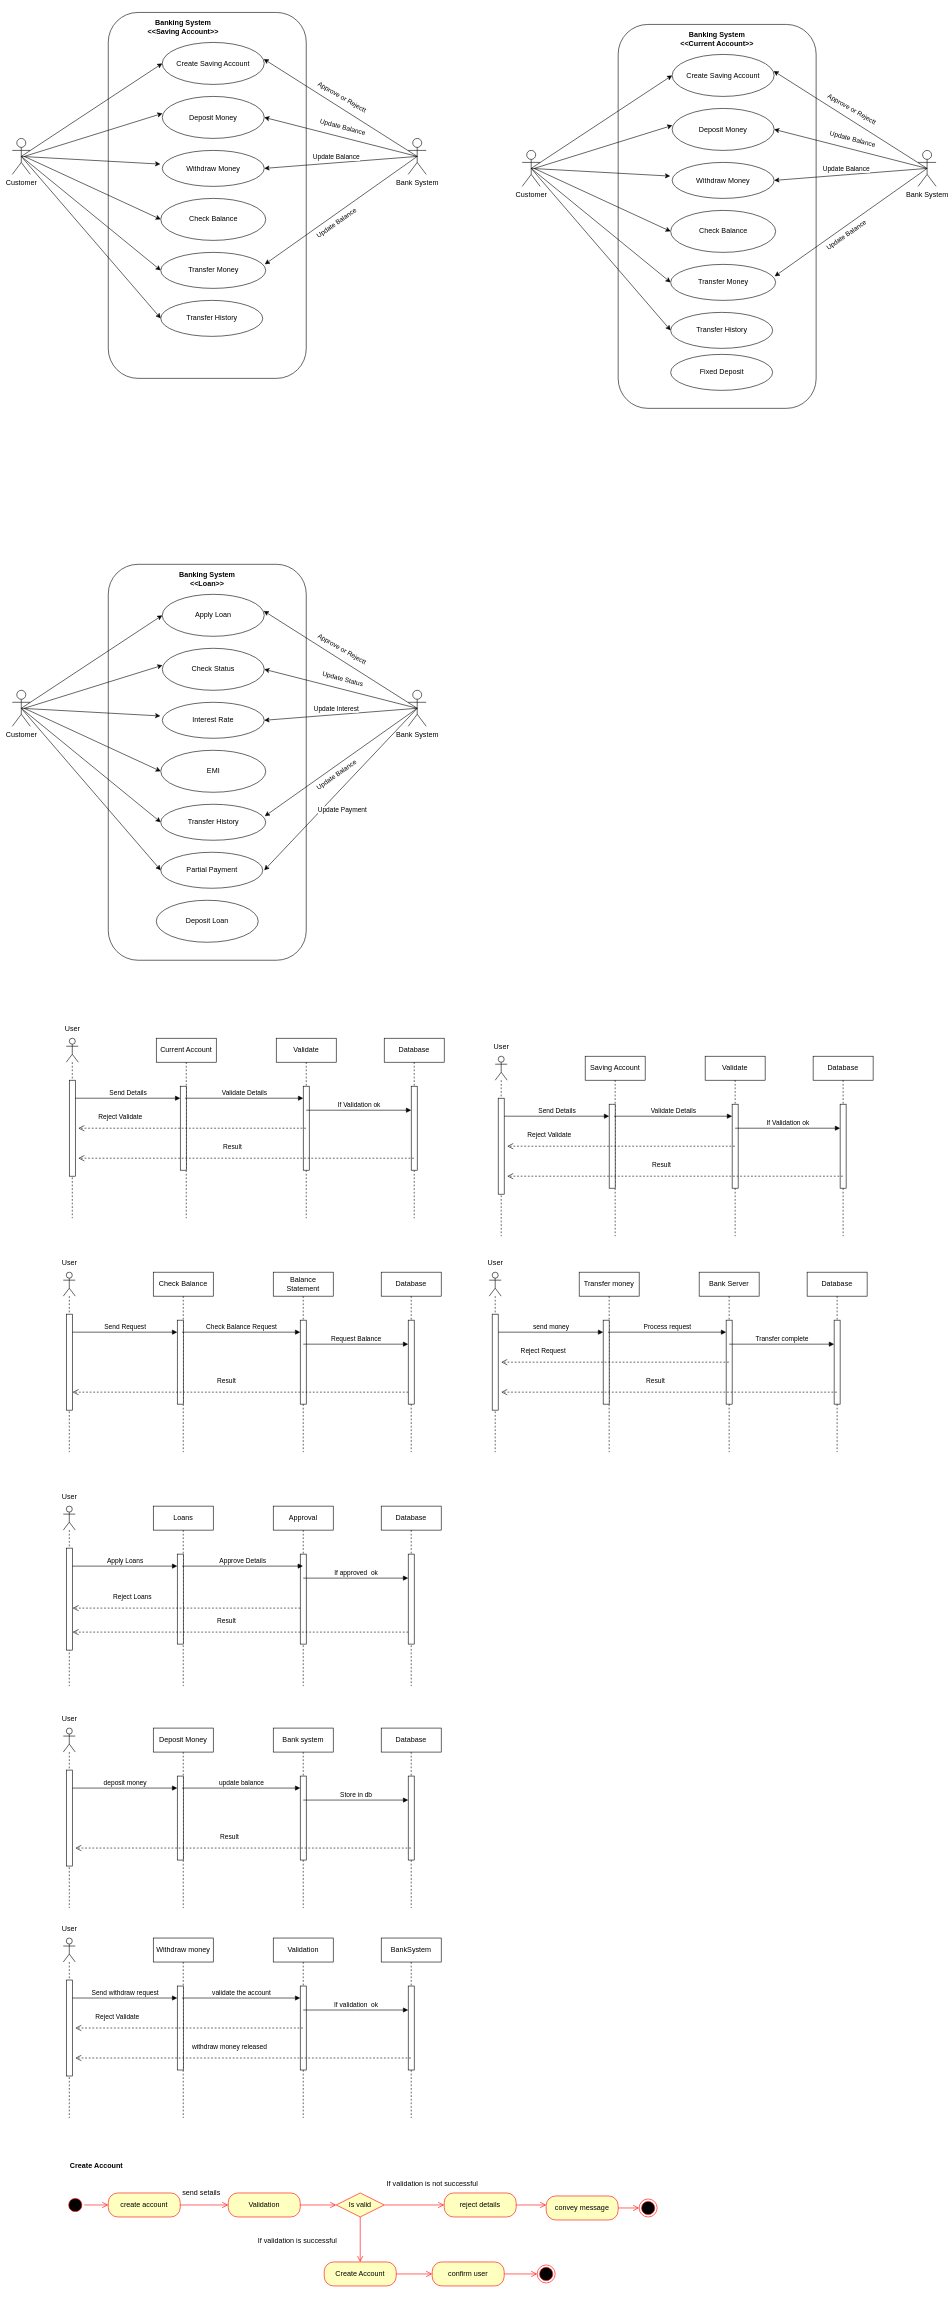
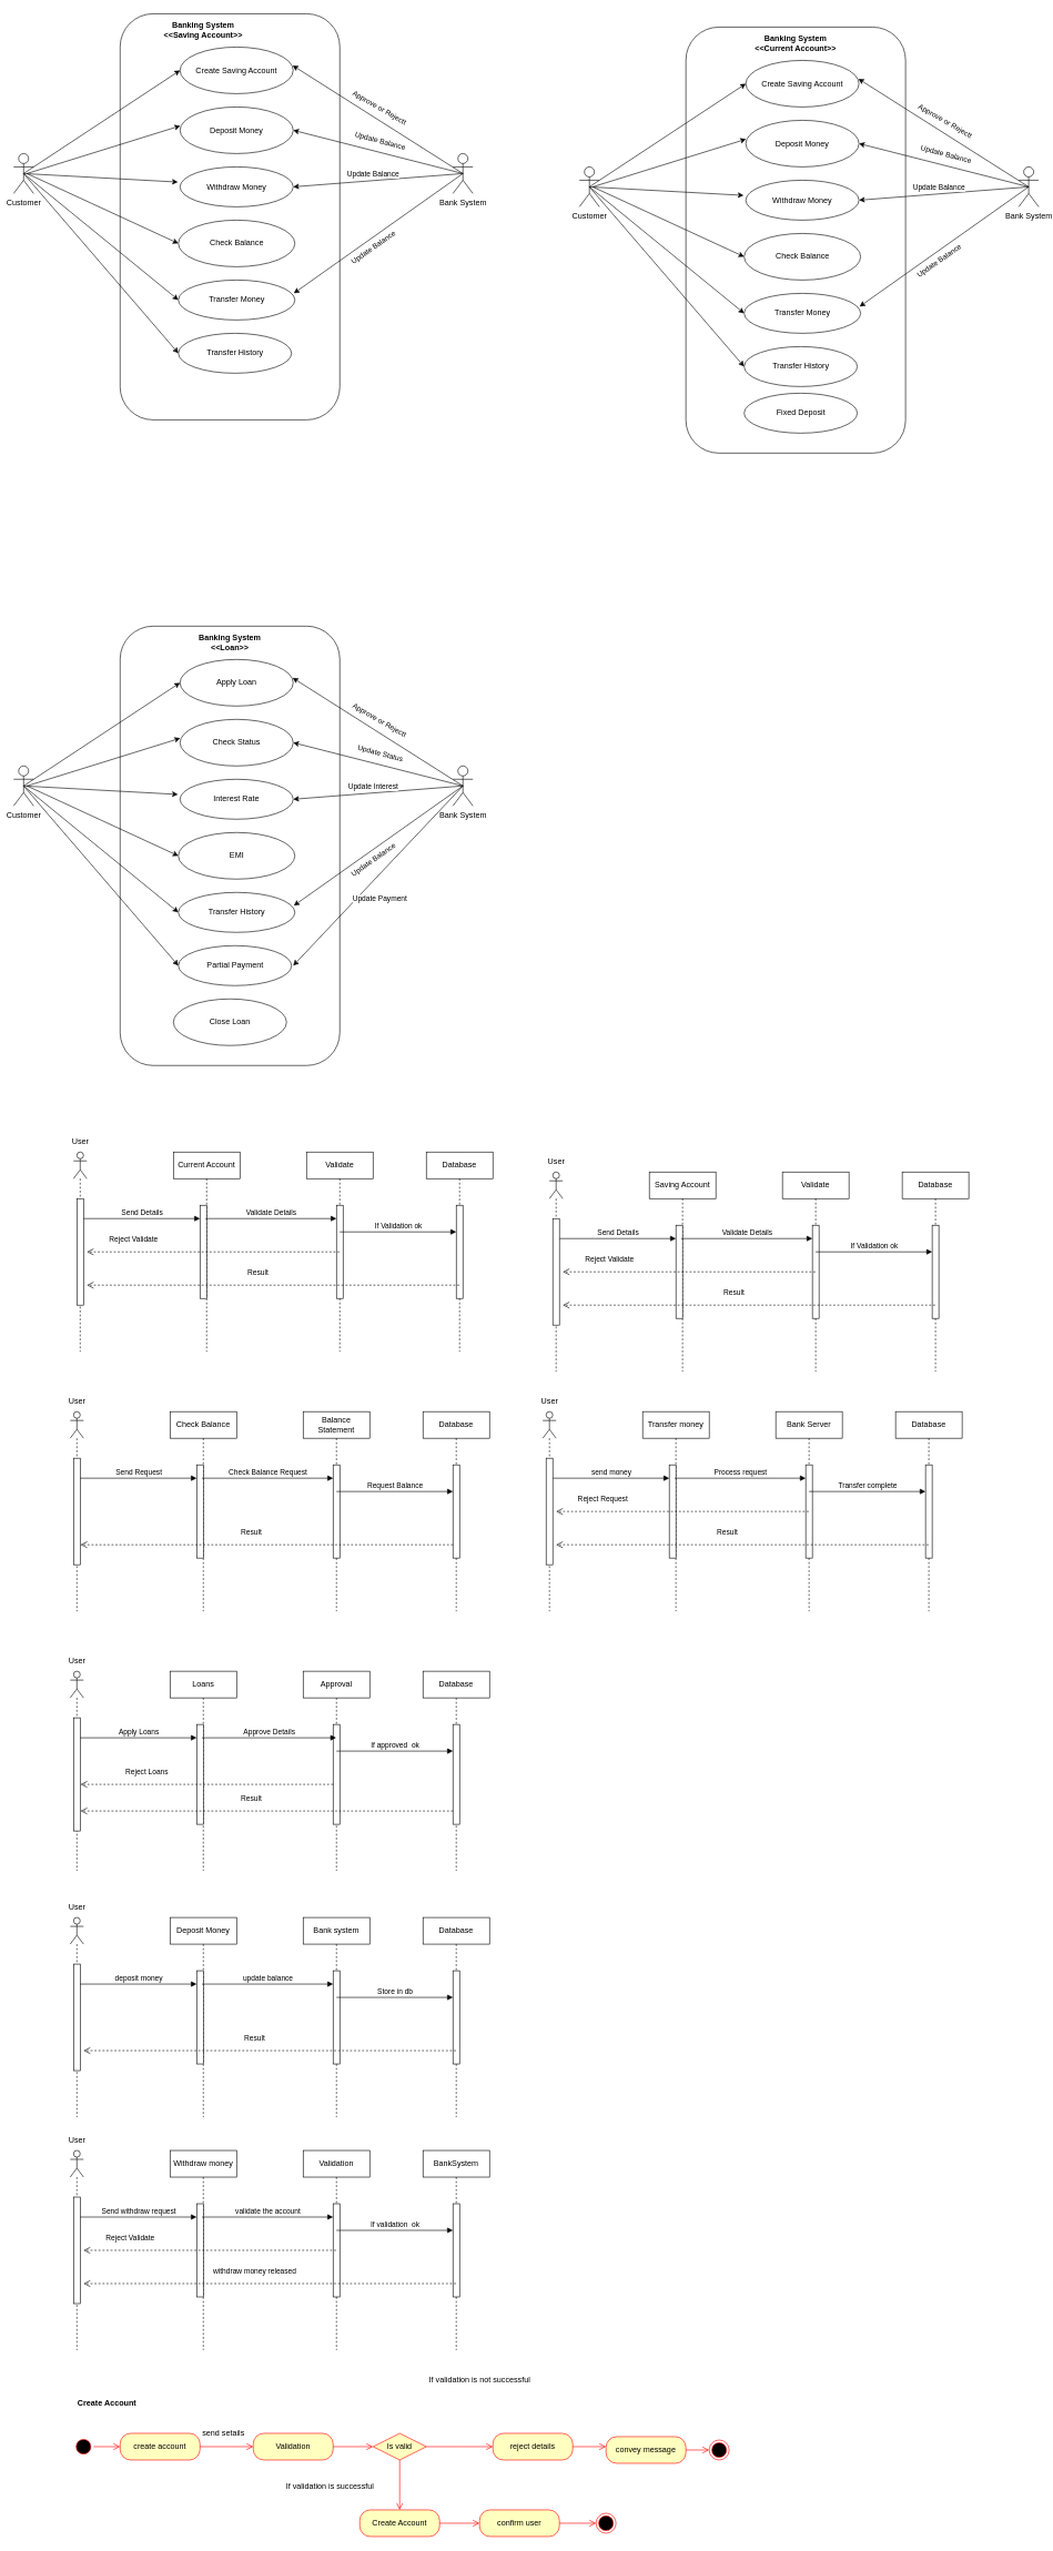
- <mxCell id="50" value="Deposit Loan" style="ellipse;whiteSpace=wrap;html=1;" vertex="1" parent="1"><mxGeometry x="260" y="1500" width="170" height="70" as="geometry" /></mxCell>
+ <mxCell id="50" value="Close Loan" style="ellipse;whiteSpace=wrap;html=1;" vertex="1" parent="1"><mxGeometry x="260" y="1500" width="170" height="70" as="geometry" /></mxCell>
- <mxCell id="185" value="If validation is not successful" style="text;html=1;align=center;verticalAlign=middle;resizable=0;points=[];autosize=1;strokeColor=none;fillColor=none;" vertex="1" parent="1"><mxGeometry x="630" y="3625" width="180" height="30" as="geometry" /></mxCell>
+ <mxCell id="185" value="If validation is not successful" style="text;html=1;align=center;verticalAlign=middle;resizable=0;points=[];autosize=1;strokeColor=none;fillColor=none;" vertex="1" parent="1"><mxGeometry x="630" y="3560" width="180" height="30" as="geometry" /></mxCell>
